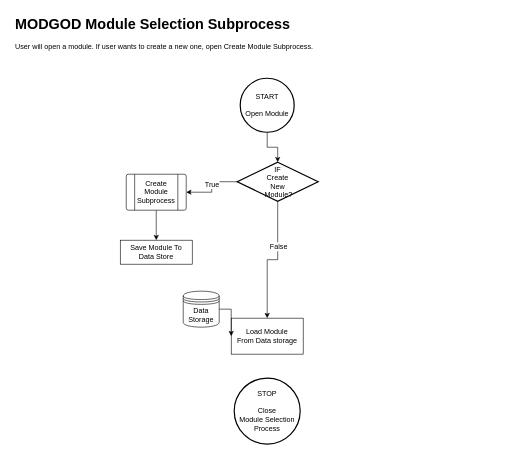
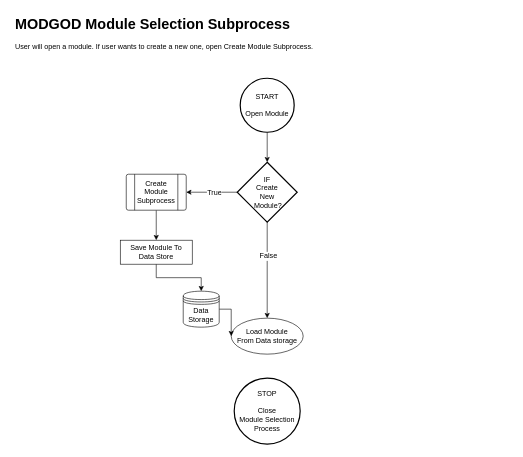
- <mxCell id="9" value="IF&lt;br&gt;Create&lt;br&gt;New&lt;br&gt;&amp;nbsp;Module?" style="strokeWidth=2;html=1;shape=mxgraph.flowchart.decision;whiteSpace=wrap;" parent="1" vertex="1"><mxGeometry x="395" y="270" width="135" height="65" as="geometry" /></mxCell>
+ <mxCell id="9" value="IF&lt;br&gt;Create&lt;br&gt;New&lt;br&gt;&amp;nbsp;Module?" style="strokeWidth=2;html=1;shape=mxgraph.flowchart.decision;whiteSpace=wrap;" parent="1" vertex="1"><mxGeometry x="395" y="270" width="100" height="100" as="geometry" /></mxCell>
+ <mxCell id="15" style="edgeStyle=orthogonalEdgeStyle;rounded=0;orthogonalLoop=1;jettySize=auto;html=1;fontSize=12;" parent="1" source="16" target="12" edge="1"><mxGeometry relative="1" as="geometry" /></mxCell>
- <mxCell id="10" value="Load Module&lt;br&gt;From Data storage" style="rounded=0;whiteSpace=wrap;html=1;fontSize=12;" parent="1" vertex="1"><mxGeometry x="385" y="530" width="120" height="60" as="geometry" /></mxCell>
+ <mxCell id="10" value="Load Module&lt;br&gt;From Data storage" style="ellipse;whiteSpace=wrap;html=1;fontSize=12;" parent="1" vertex="1"><mxGeometry x="385" y="530" width="120" height="60" as="geometry" /></mxCell>
